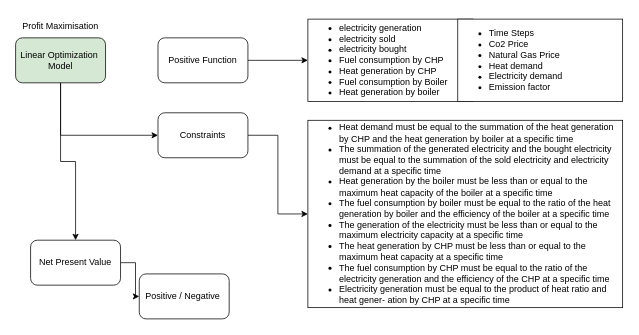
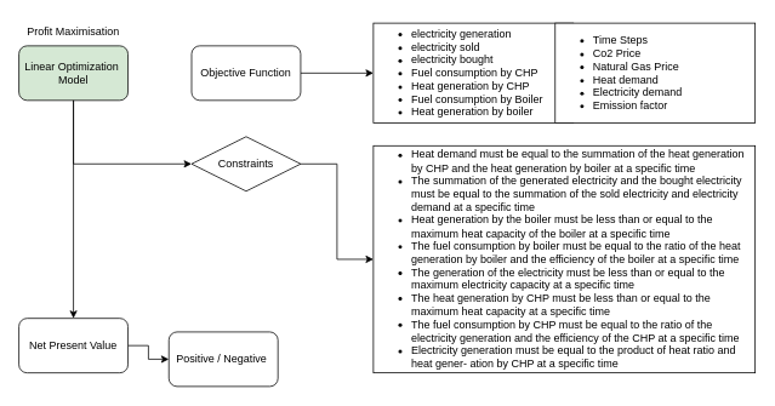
- <mxCell id="5" value="Positive Function" style="rounded=1;whiteSpace=wrap;html=1;" vertex="1" parent="1"><mxGeometry x="210" y="50" width="120" height="60" as="geometry" /></mxCell>
+ <mxCell id="5" value="Objective Function" style="rounded=1;whiteSpace=wrap;html=1;" vertex="1" parent="1"><mxGeometry x="210" y="50" width="120" height="60" as="geometry" /></mxCell>
- <mxCell id="8" value="Constraints" style="rounded=1;whiteSpace=wrap;html=1;" vertex="1" parent="1"><mxGeometry x="210" y="150" width="120" height="60" as="geometry" /></mxCell>
+ <mxCell id="8" value="Constraints" style="rhombus;whiteSpace=wrap;html=1;" vertex="1" parent="1"><mxGeometry x="210" y="150" width="120" height="60" as="geometry" /></mxCell>
- <mxCell id="11" value="Net Present Value" style="rounded=1;whiteSpace=wrap;html=1;" vertex="1" parent="1"><mxGeometry x="40" y="320" width="120" height="60" as="geometry" /></mxCell>
+ <mxCell id="11" value="Net Present Value" style="rounded=1;whiteSpace=wrap;html=1;" vertex="1" parent="1"><mxGeometry x="20" y="350" width="120" height="60" as="geometry" /></mxCell>
